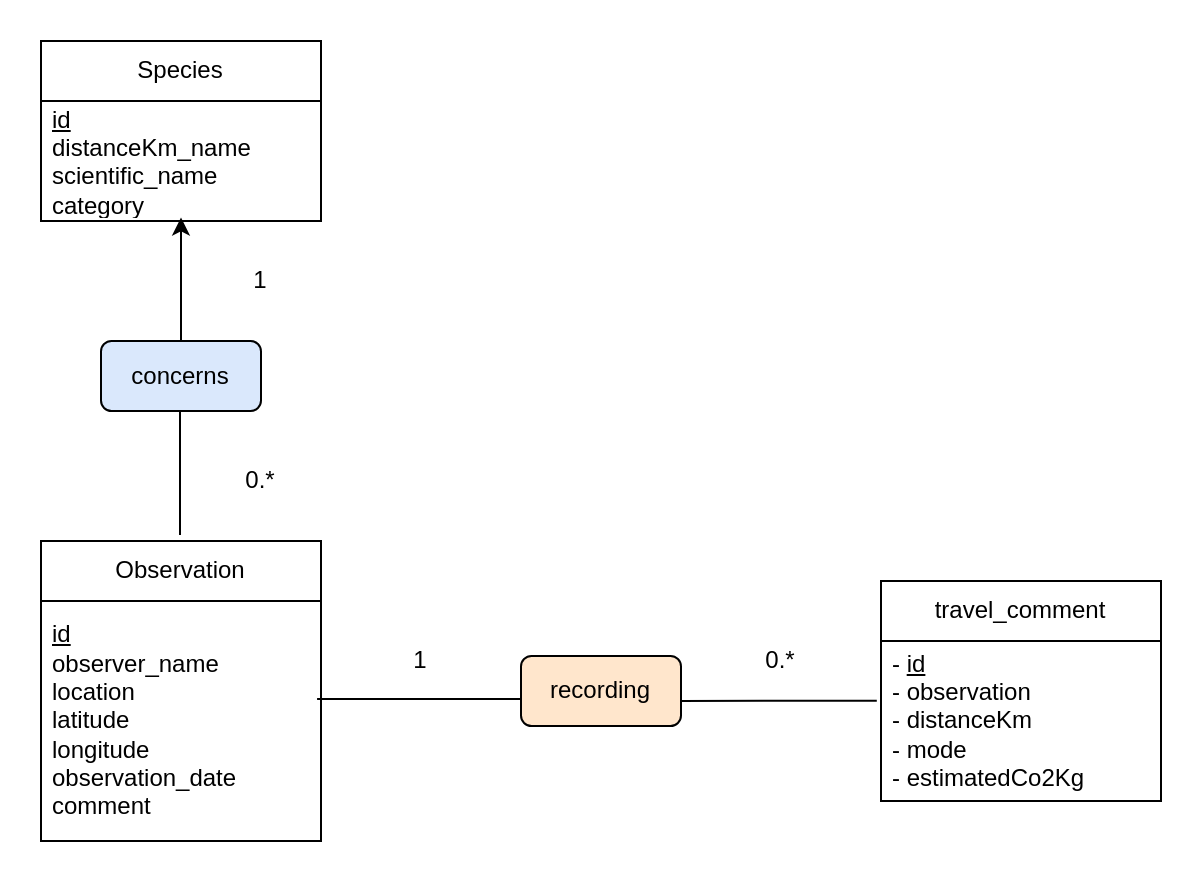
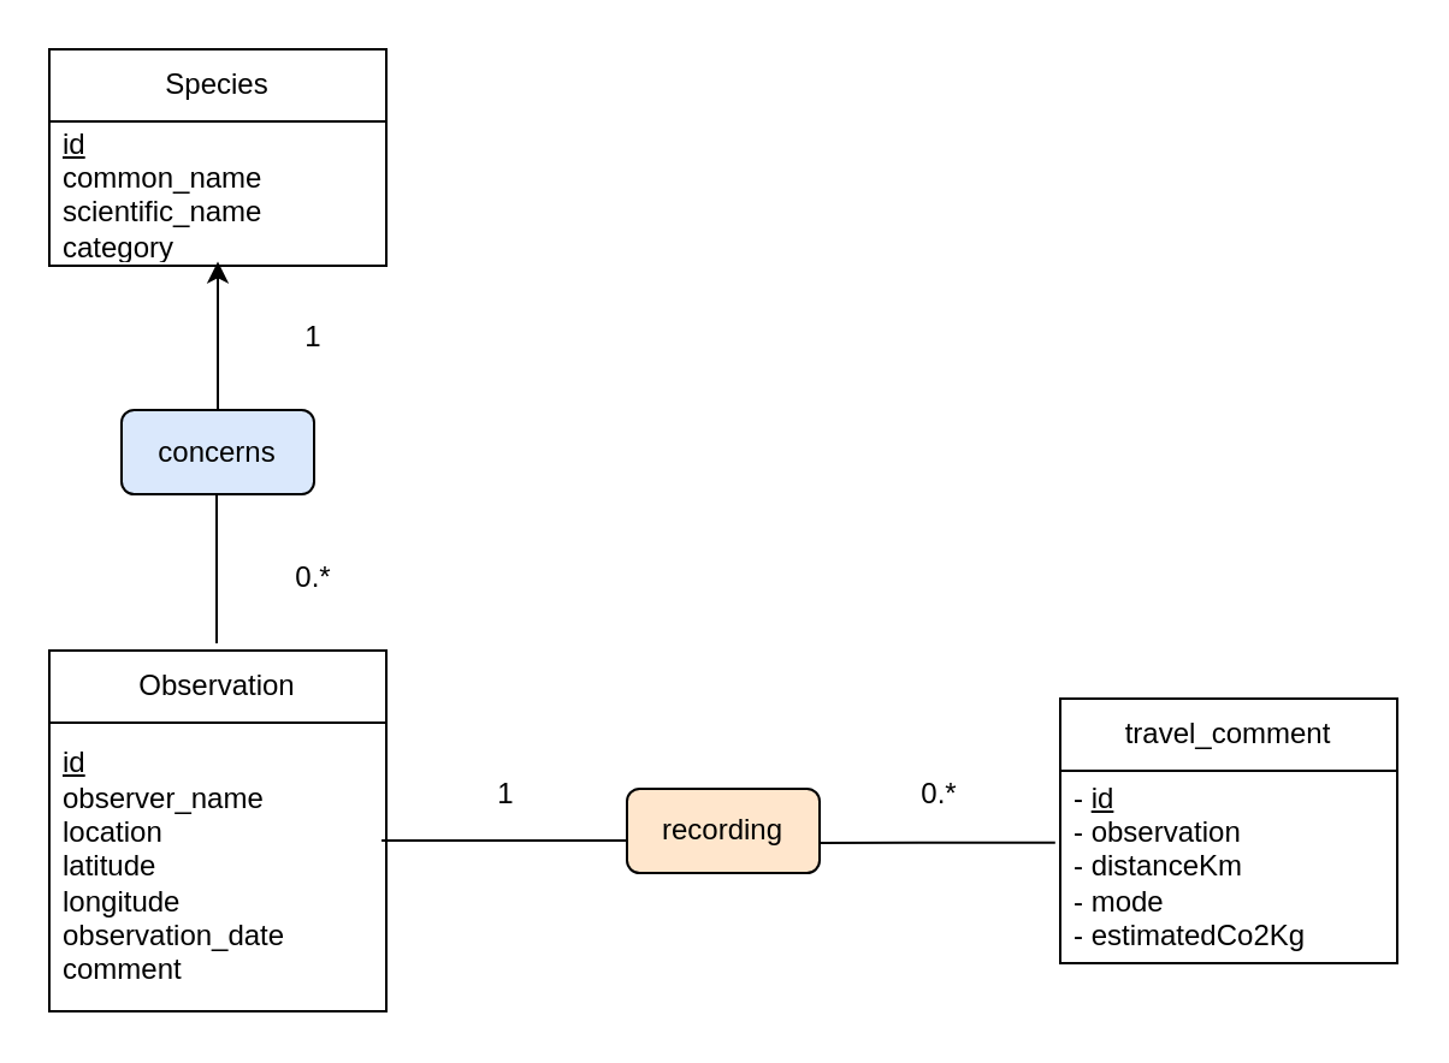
- <mxCell id="3" value="&lt;div&gt;&lt;u&gt;id&lt;/u&gt;&lt;/div&gt;&lt;div&gt;distanceKm_name&lt;/div&gt;&lt;div&gt;scientific_name&lt;/div&gt;&lt;div&gt;category&lt;/div&gt;" style="text;strokeColor=none;fillColor=none;align=left;verticalAlign=middle;spacingLeft=4;spacingRight=4;overflow=hidden;points=[[0,0.5],[1,0.5]];portConstraint=eastwest;rotatable=0;whiteSpace=wrap;html=1;" parent="2" vertex="1"><mxGeometry y="30" width="140" height="60" as="geometry" /></mxCell>
+ <mxCell id="3" value="&lt;div&gt;&lt;u&gt;id&lt;/u&gt;&lt;/div&gt;&lt;div&gt;common_name&lt;/div&gt;&lt;div&gt;scientific_name&lt;/div&gt;&lt;div&gt;category&lt;/div&gt;" style="text;strokeColor=none;fillColor=none;align=left;verticalAlign=middle;spacingLeft=4;spacingRight=4;overflow=hidden;points=[[0,0.5],[1,0.5]];portConstraint=eastwest;rotatable=0;whiteSpace=wrap;html=1;" parent="2" vertex="1"><mxGeometry y="30" width="140" height="60" as="geometry" /></mxCell>
